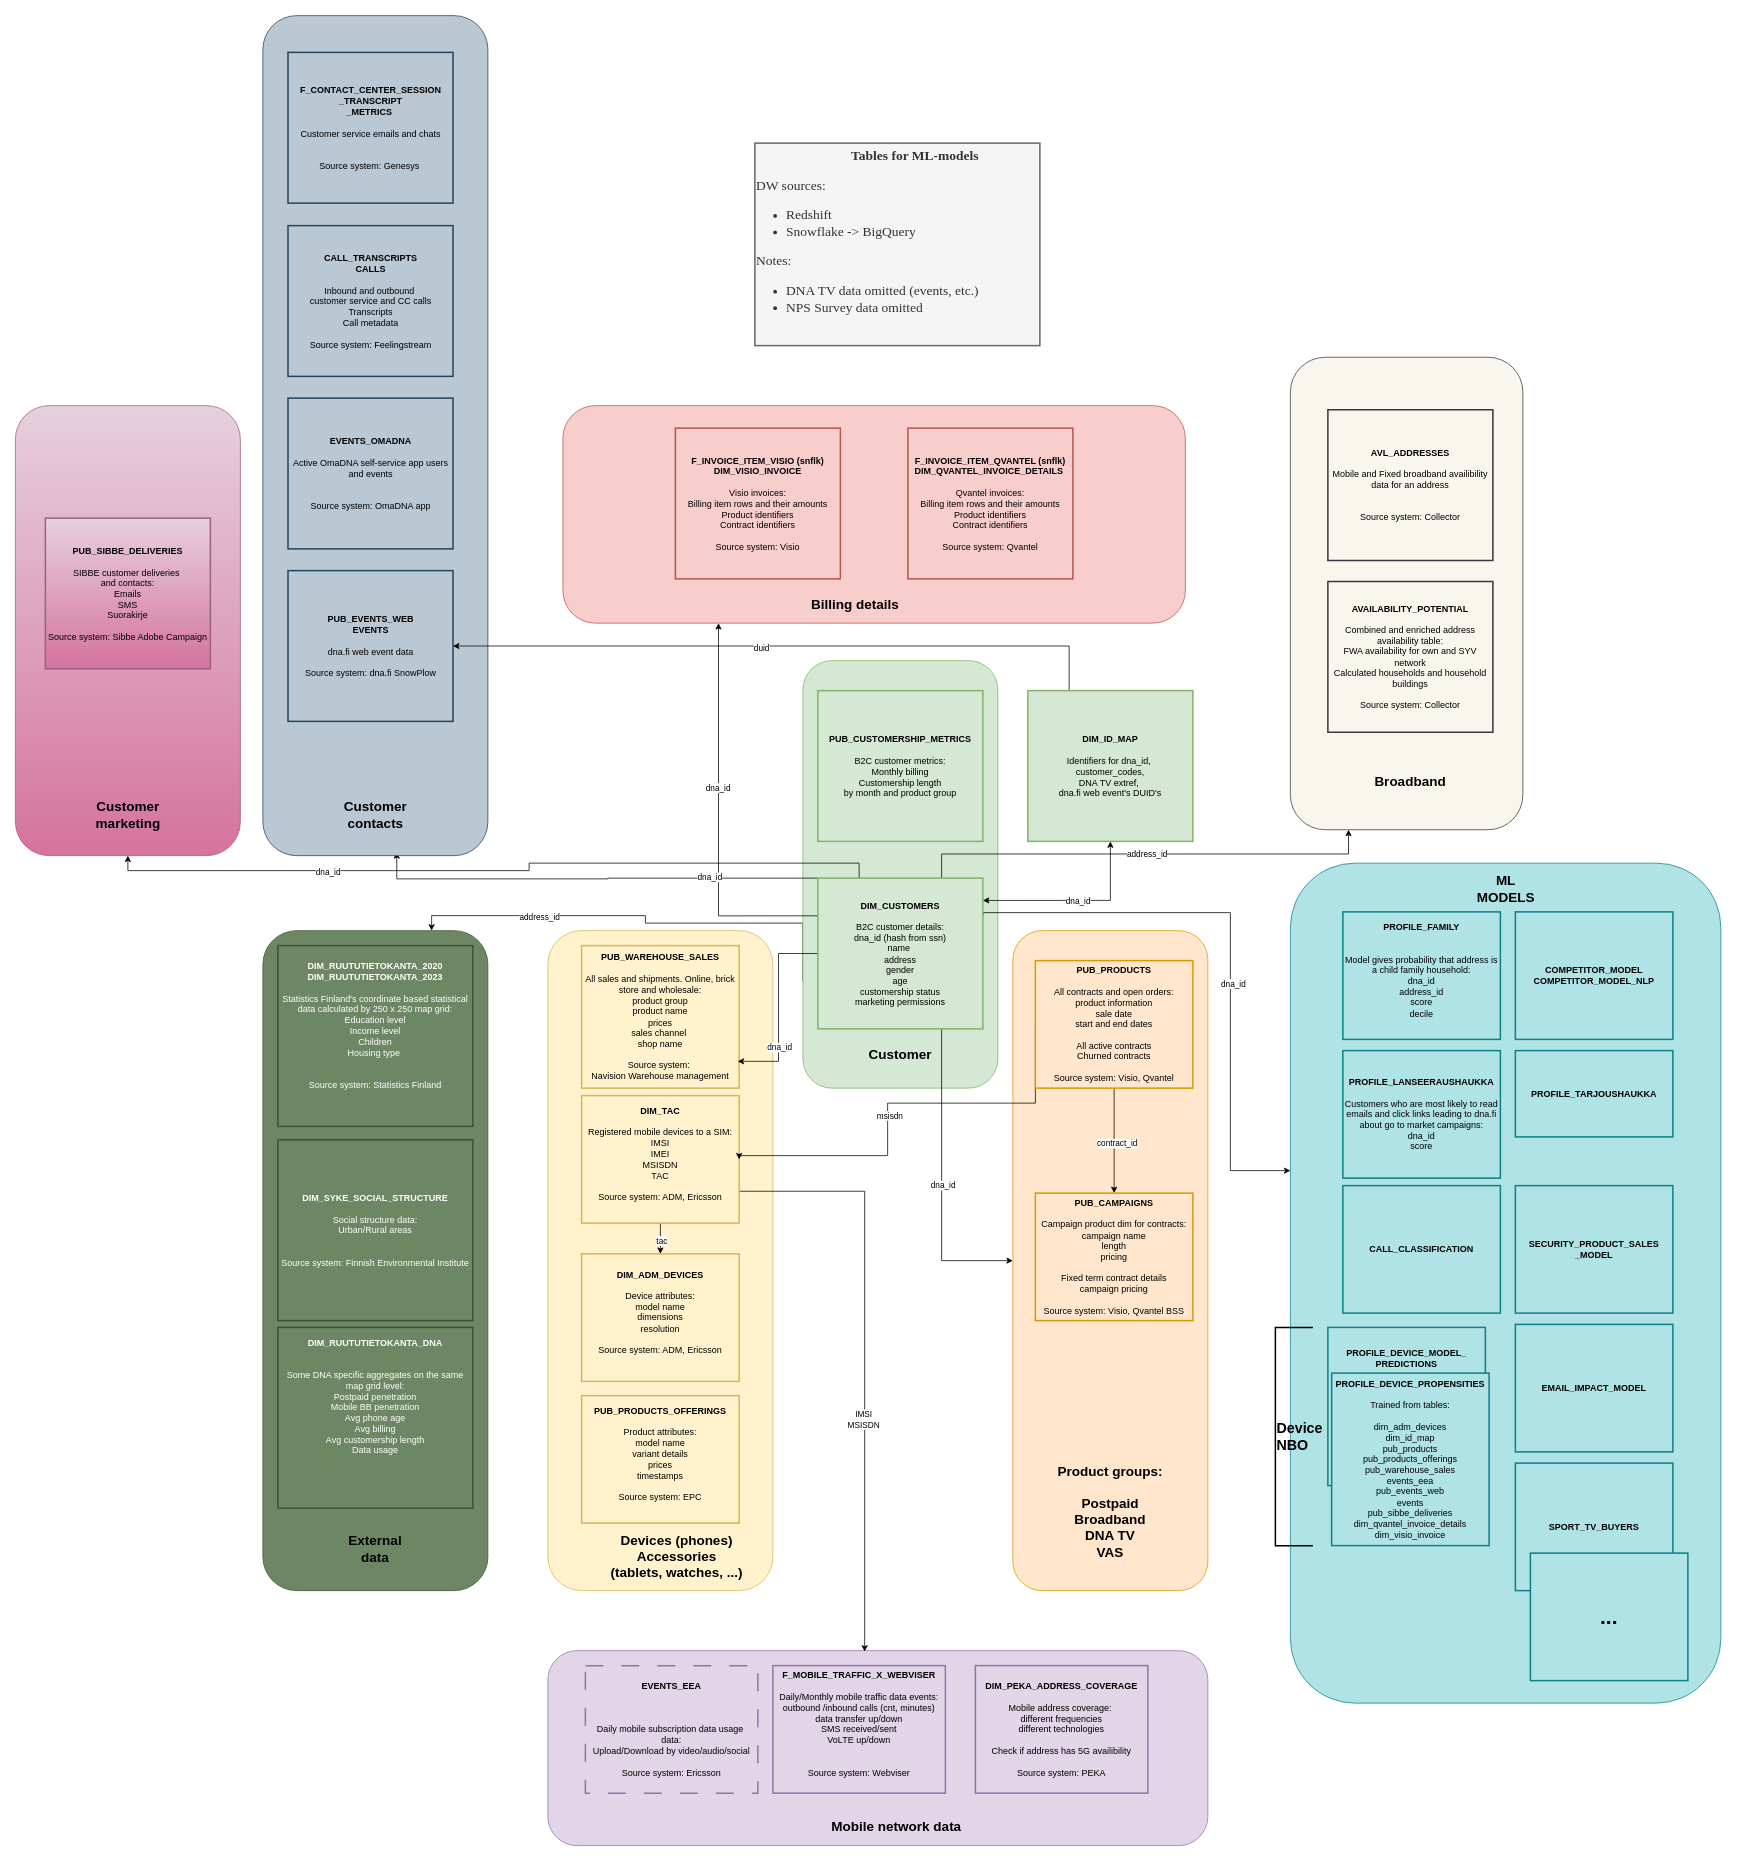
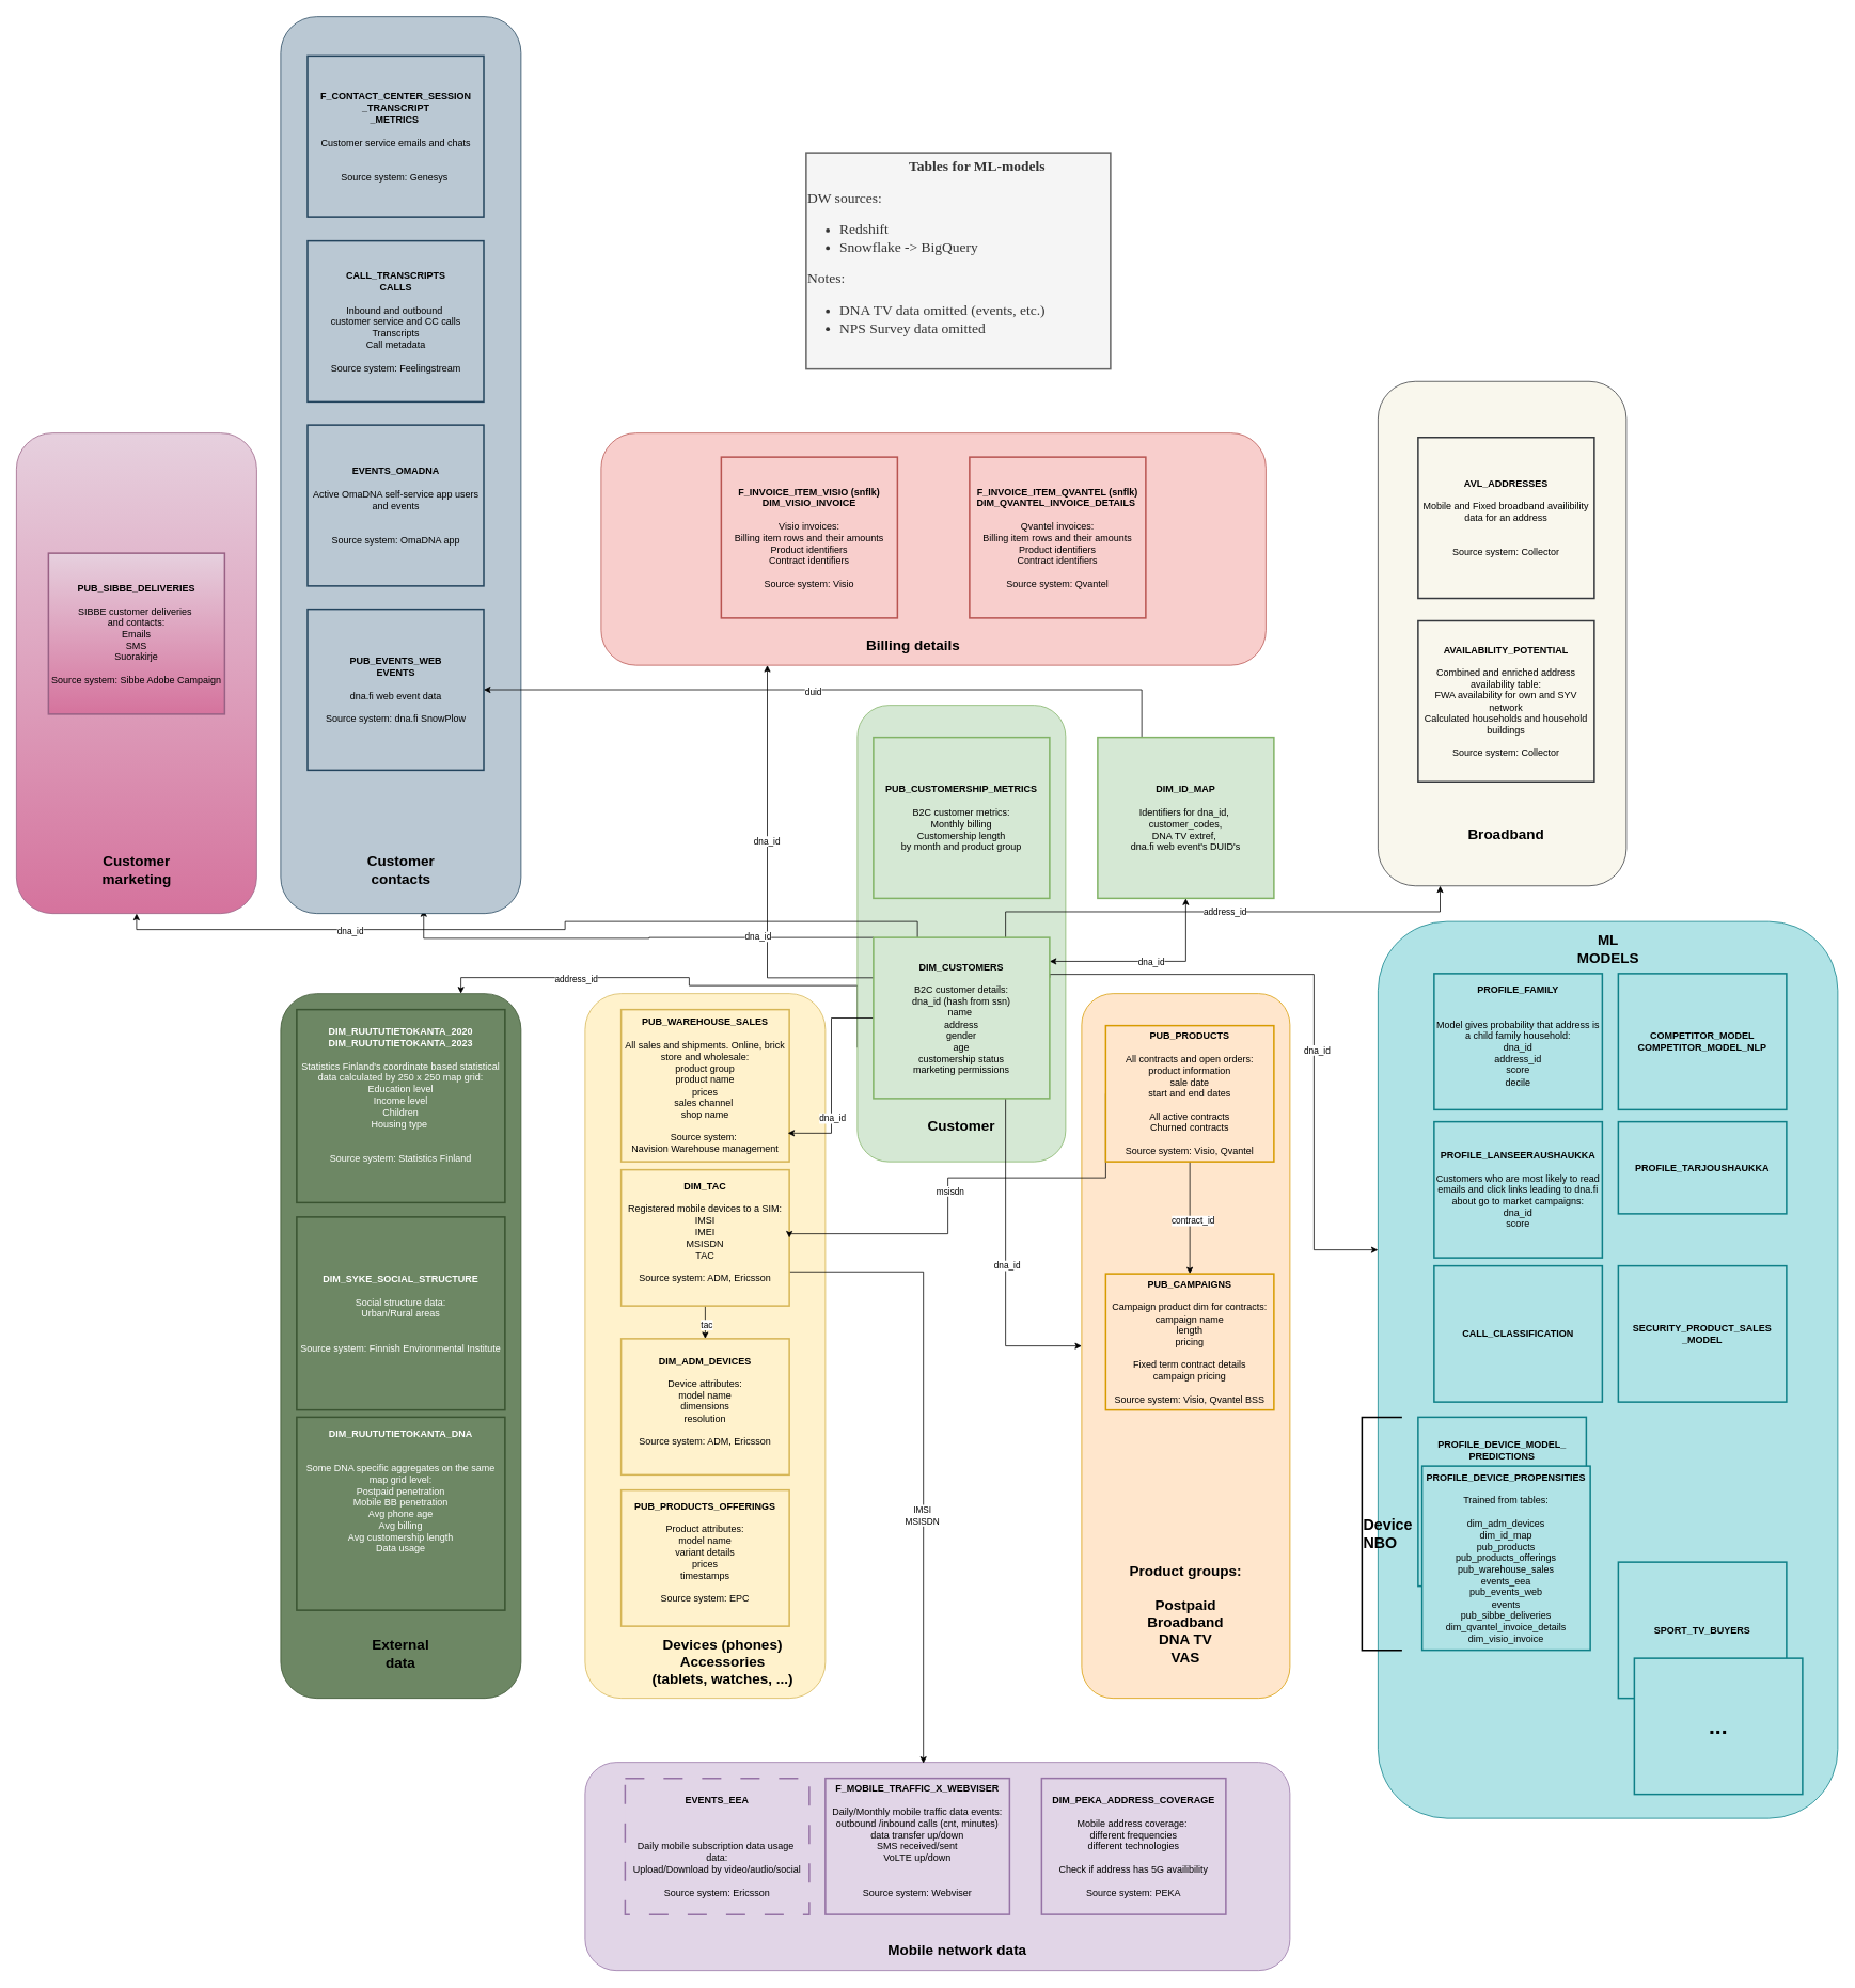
- <mxCell id="70" value="&lt;b&gt;EMAIL_IMPACT_MODEL&lt;/b&gt;" style="rounded=0;html=1;fillColor=#b0e3e6;strokeColor=#0e8088;align=center;whiteSpace=wrap;strokeWidth=2;" vertex="1" parent="1"><mxGeometry x="2020" y="1765" width="210" height="170" as="geometry" /></mxCell>
